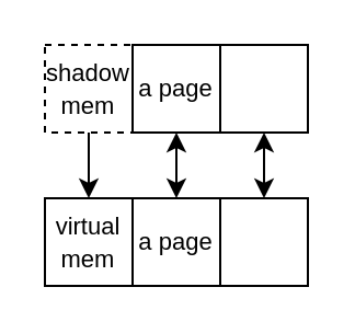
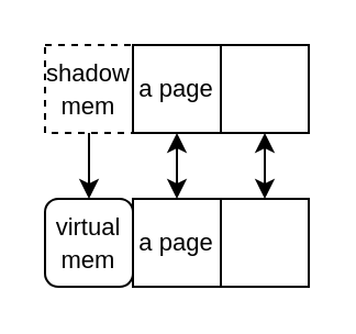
- <mxCell id="5" value="&lt;font style=&quot;font-size: 11px&quot;&gt;virtual&lt;br&gt;mem&lt;/font&gt;" style="rounded=0;whiteSpace=wrap;html=1;" vertex="1" parent="1"><mxGeometry x="20" y="90" width="40" height="40" as="geometry" /></mxCell>
+ <mxCell id="5" value="&lt;font style=&quot;font-size: 11px&quot;&gt;virtual&lt;br&gt;mem&lt;/font&gt;" style="whiteSpace=wrap;html=1;rounded=1;" vertex="1" parent="1"><mxGeometry x="20" y="90" width="40" height="40" as="geometry" /></mxCell>
